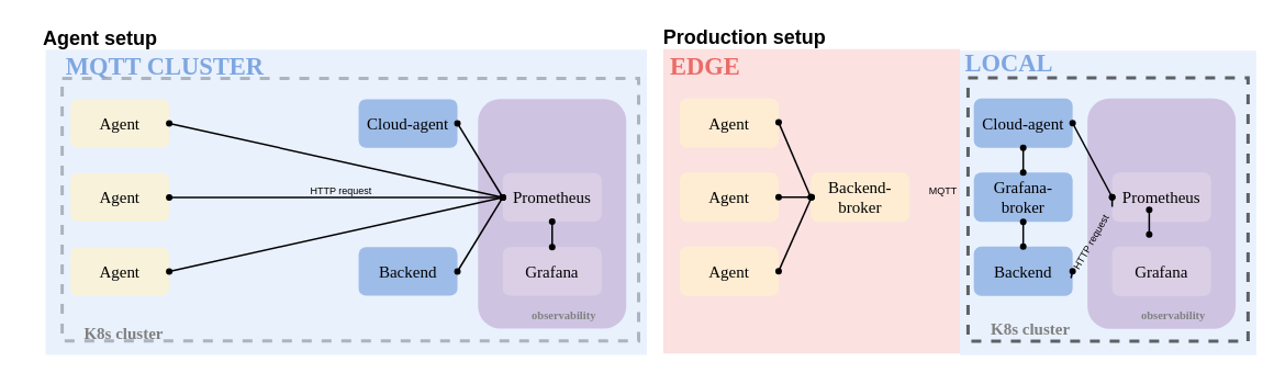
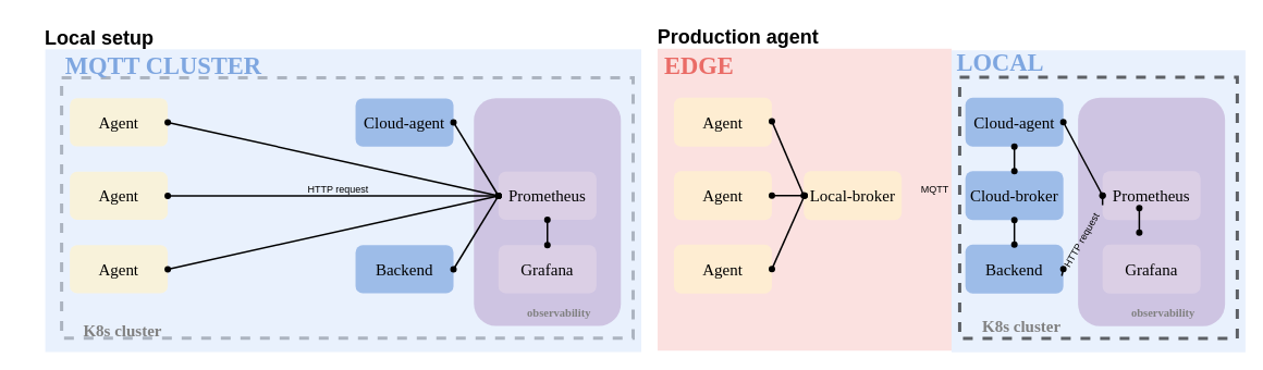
- <mxCell id="3" value="&lt;font style=&quot;font-size: 24px;&quot;&gt;&lt;b&gt;Production setup&lt;/b&gt;&lt;/font&gt;" style="text;html=1;strokeColor=none;fillColor=none;align=center;verticalAlign=middle;whiteSpace=wrap;rounded=0;" parent="1" vertex="1"><mxGeometry x="779" y="20" width="250" height="50" as="geometry" /></mxCell>
+ <mxCell id="3" value="&lt;font style=&quot;font-size: 24px;&quot;&gt;&lt;b&gt;Production agent&lt;/b&gt;&lt;/font&gt;" style="text;html=1;strokeColor=none;fillColor=none;align=center;verticalAlign=middle;whiteSpace=wrap;rounded=0;" parent="1" vertex="1"><mxGeometry x="779" y="20" width="250" height="50" as="geometry" /></mxCell>
- <mxCell id="4" value="&lt;font style=&quot;font-size: 24px;&quot;&gt;&lt;b&gt;Agent setup&lt;/b&gt;&lt;/font&gt;" style="text;html=1;strokeColor=none;fillColor=none;align=center;verticalAlign=middle;whiteSpace=wrap;rounded=0;" parent="1" vertex="1"><mxGeometry x="39" y="22.25" width="165" height="49" as="geometry" /></mxCell>
+ <mxCell id="4" value="&lt;font style=&quot;font-size: 24px;&quot;&gt;&lt;b&gt;Local setup&lt;/b&gt;&lt;/font&gt;" style="text;html=1;strokeColor=none;fillColor=none;align=center;verticalAlign=middle;whiteSpace=wrap;rounded=0;" parent="1" vertex="1"><mxGeometry x="39" y="22.25" width="165" height="49" as="geometry" /></mxCell>
- <mxCell id="22" value="&lt;font face=&quot;Lucida Console&quot;&gt;&lt;span style=&quot;font-size: 20px;&quot;&gt;Backend-broker&lt;/span&gt;&lt;/font&gt;" style="rounded=1;whiteSpace=wrap;html=1;fillColor=#fff2cc;strokeColor=none;opacity=70;" parent="1" vertex="1"><mxGeometry x="984" y="209" width="120" height="60" as="geometry" /></mxCell>
+ <mxCell id="22" value="&lt;font face=&quot;Lucida Console&quot;&gt;&lt;span style=&quot;font-size: 20px;&quot;&gt;Local-broker&lt;/span&gt;&lt;/font&gt;" style="rounded=1;whiteSpace=wrap;html=1;fillColor=#fff2cc;strokeColor=none;opacity=70;" parent="1" vertex="1"><mxGeometry x="984" y="209" width="120" height="60" as="geometry" /></mxCell>
- <mxCell id="23" value="&lt;span style=&quot;font-size: 20px;&quot;&gt;&lt;font face=&quot;Lucida Console&quot;&gt;Grafana-broker&lt;/font&gt;&lt;/span&gt;" style="rounded=1;whiteSpace=wrap;html=1;fillColor=#7EA6E0;strokeColor=none;opacity=70;" parent="1" vertex="1"><mxGeometry x="1182" y="209" width="120" height="60" as="geometry" /></mxCell>
+ <mxCell id="23" value="&lt;span style=&quot;font-size: 20px;&quot;&gt;&lt;font face=&quot;Lucida Console&quot;&gt;Cloud-broker&lt;/font&gt;&lt;/span&gt;" style="rounded=1;whiteSpace=wrap;html=1;fillColor=#7EA6E0;strokeColor=none;opacity=70;" parent="1" vertex="1"><mxGeometry x="1182" y="209" width="120" height="60" as="geometry" /></mxCell>
